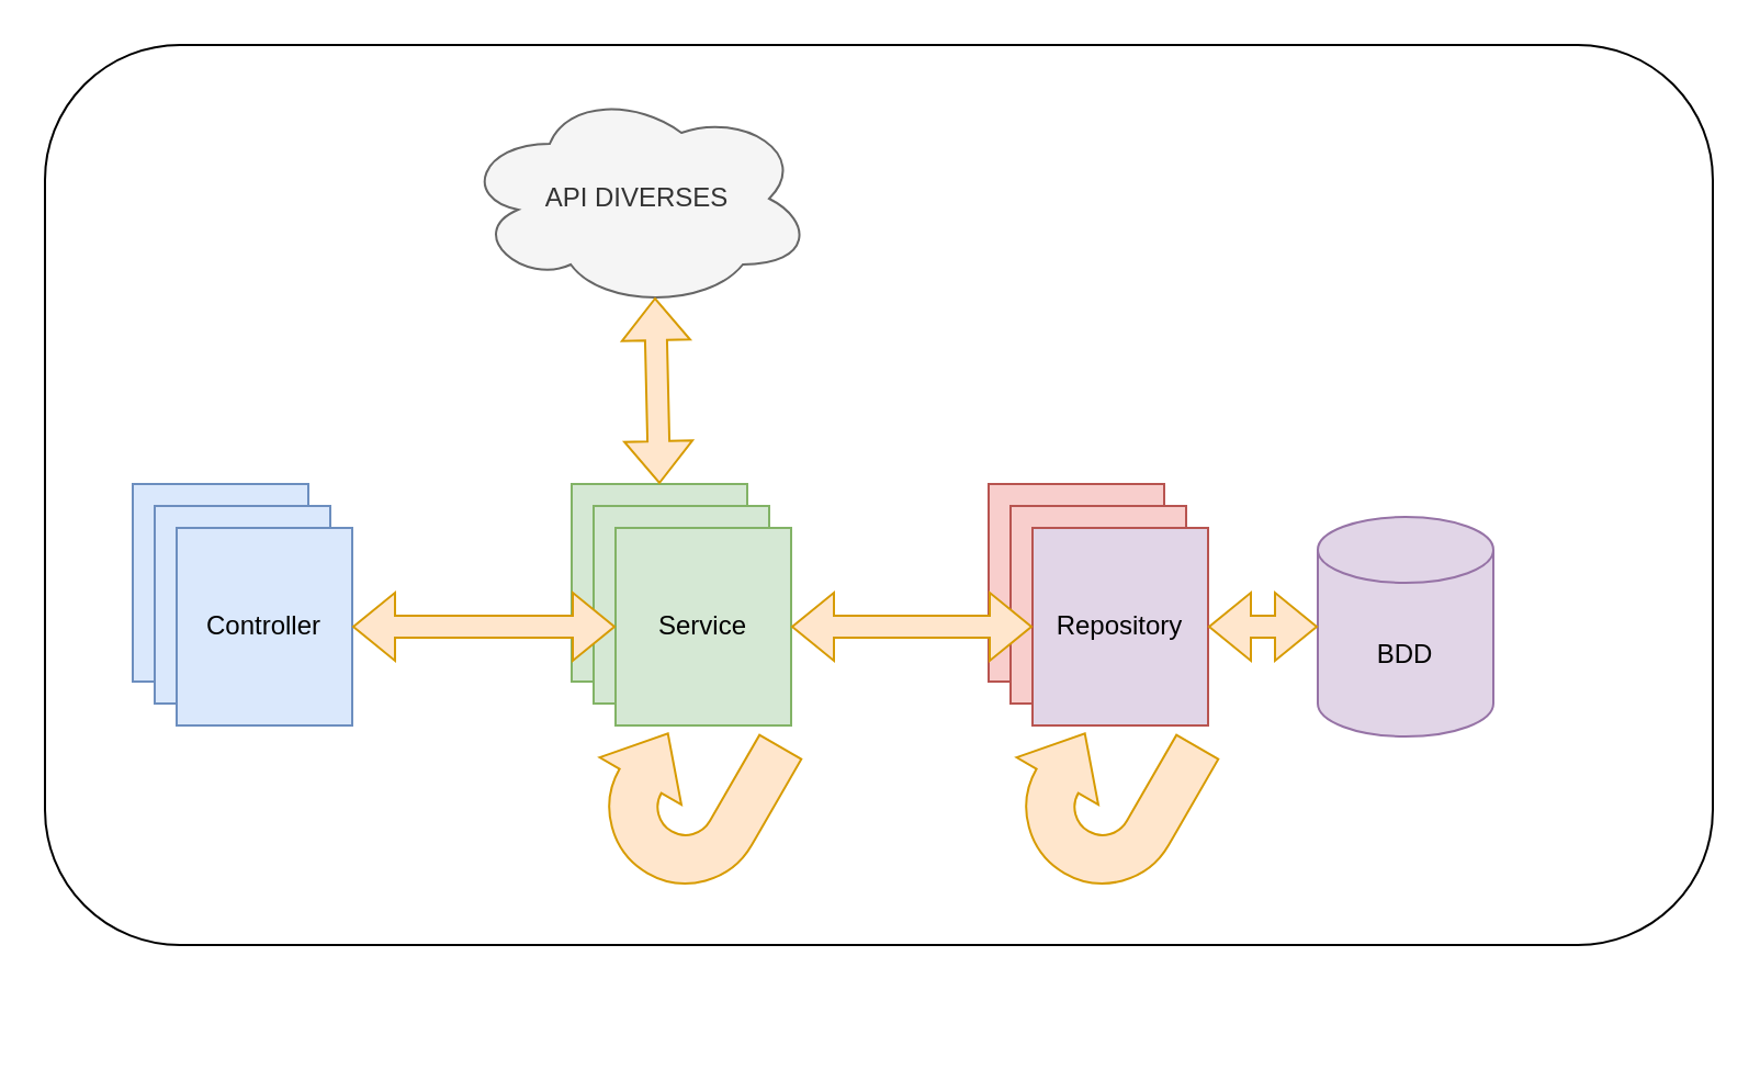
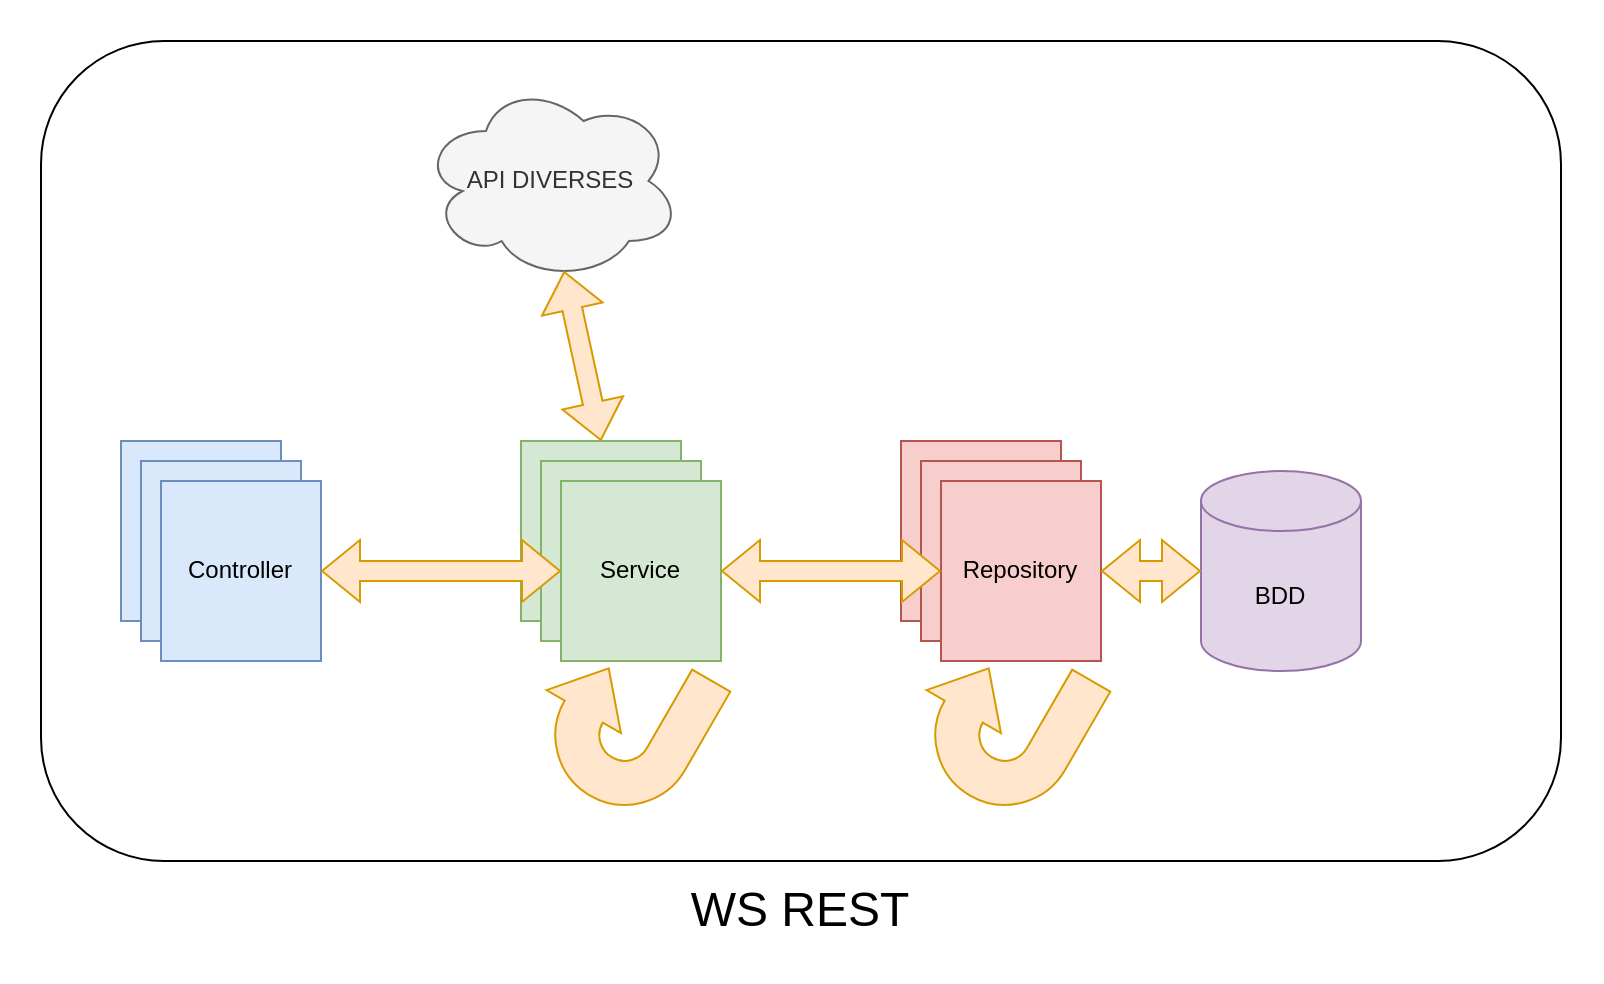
- <mxCell id="19" value="API DIVERSES" style="ellipse;shape=cloud;whiteSpace=wrap;html=1;fillColor=#f5f5f5;fontColor=#333333;strokeColor=#666666;" vertex="1" parent="1"><mxGeometry x="210" y="40" width="160" height="100" as="geometry" /></mxCell>
+ <mxCell id="19" value="API DIVERSES" style="ellipse;shape=cloud;whiteSpace=wrap;html=1;fillColor=#f5f5f5;fontColor=#333333;strokeColor=#666666;" vertex="1" parent="1"><mxGeometry x="210" y="40" width="130" height="100" as="geometry" /></mxCell>
- <mxCell id="14" value="Repository" style="rounded=0;whiteSpace=wrap;html=1;fillColor=#e1d5e7;strokeColor=#b85450;" vertex="1" parent="1"><mxGeometry x="470" y="240" width="80" height="90" as="geometry" /></mxCell>
+ <mxCell id="14" value="Repository" style="rounded=0;whiteSpace=wrap;html=1;fillColor=#f8cecc;strokeColor=#b85450;" vertex="1" parent="1"><mxGeometry x="470" y="240" width="80" height="90" as="geometry" /></mxCell>
+ <mxCell id="3" value="WS REST" style="text;html=1;align=center;verticalAlign=middle;whiteSpace=wrap;rounded=0;fontSize=24;" vertex="1" parent="1"><mxGeometry x="20" y="440" width="760" height="30" as="geometry" /></mxCell>
